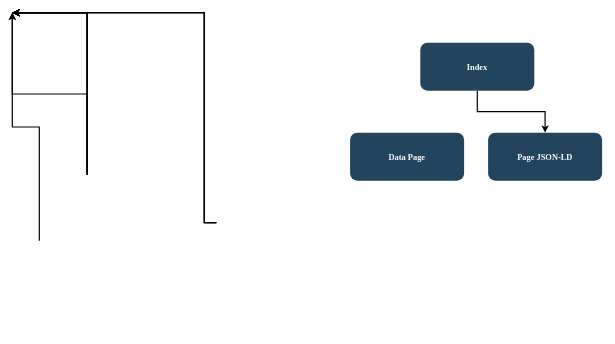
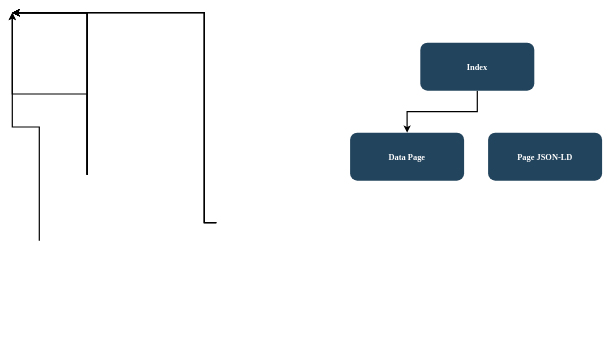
+ <mxCell id="2" style="edgeStyle=orthogonalEdgeStyle;rounded=0;orthogonalLoop=1;jettySize=auto;html=1;entryX=0.5;entryY=0;entryDx=0;entryDy=0;strokeWidth=2;" edge="1" parent="1" source="4" target="6"><mxGeometry relative="1" as="geometry" /></mxCell>
- <mxCell id="3" style="edgeStyle=orthogonalEdgeStyle;rounded=0;orthogonalLoop=1;jettySize=auto;html=1;entryX=0.5;entryY=0;entryDx=0;entryDy=0;strokeWidth=2;exitX=0.5;exitY=1;exitDx=0;exitDy=0;" edge="1" parent="1" source="4" target="5"><mxGeometry relative="1" as="geometry" /></mxCell>
